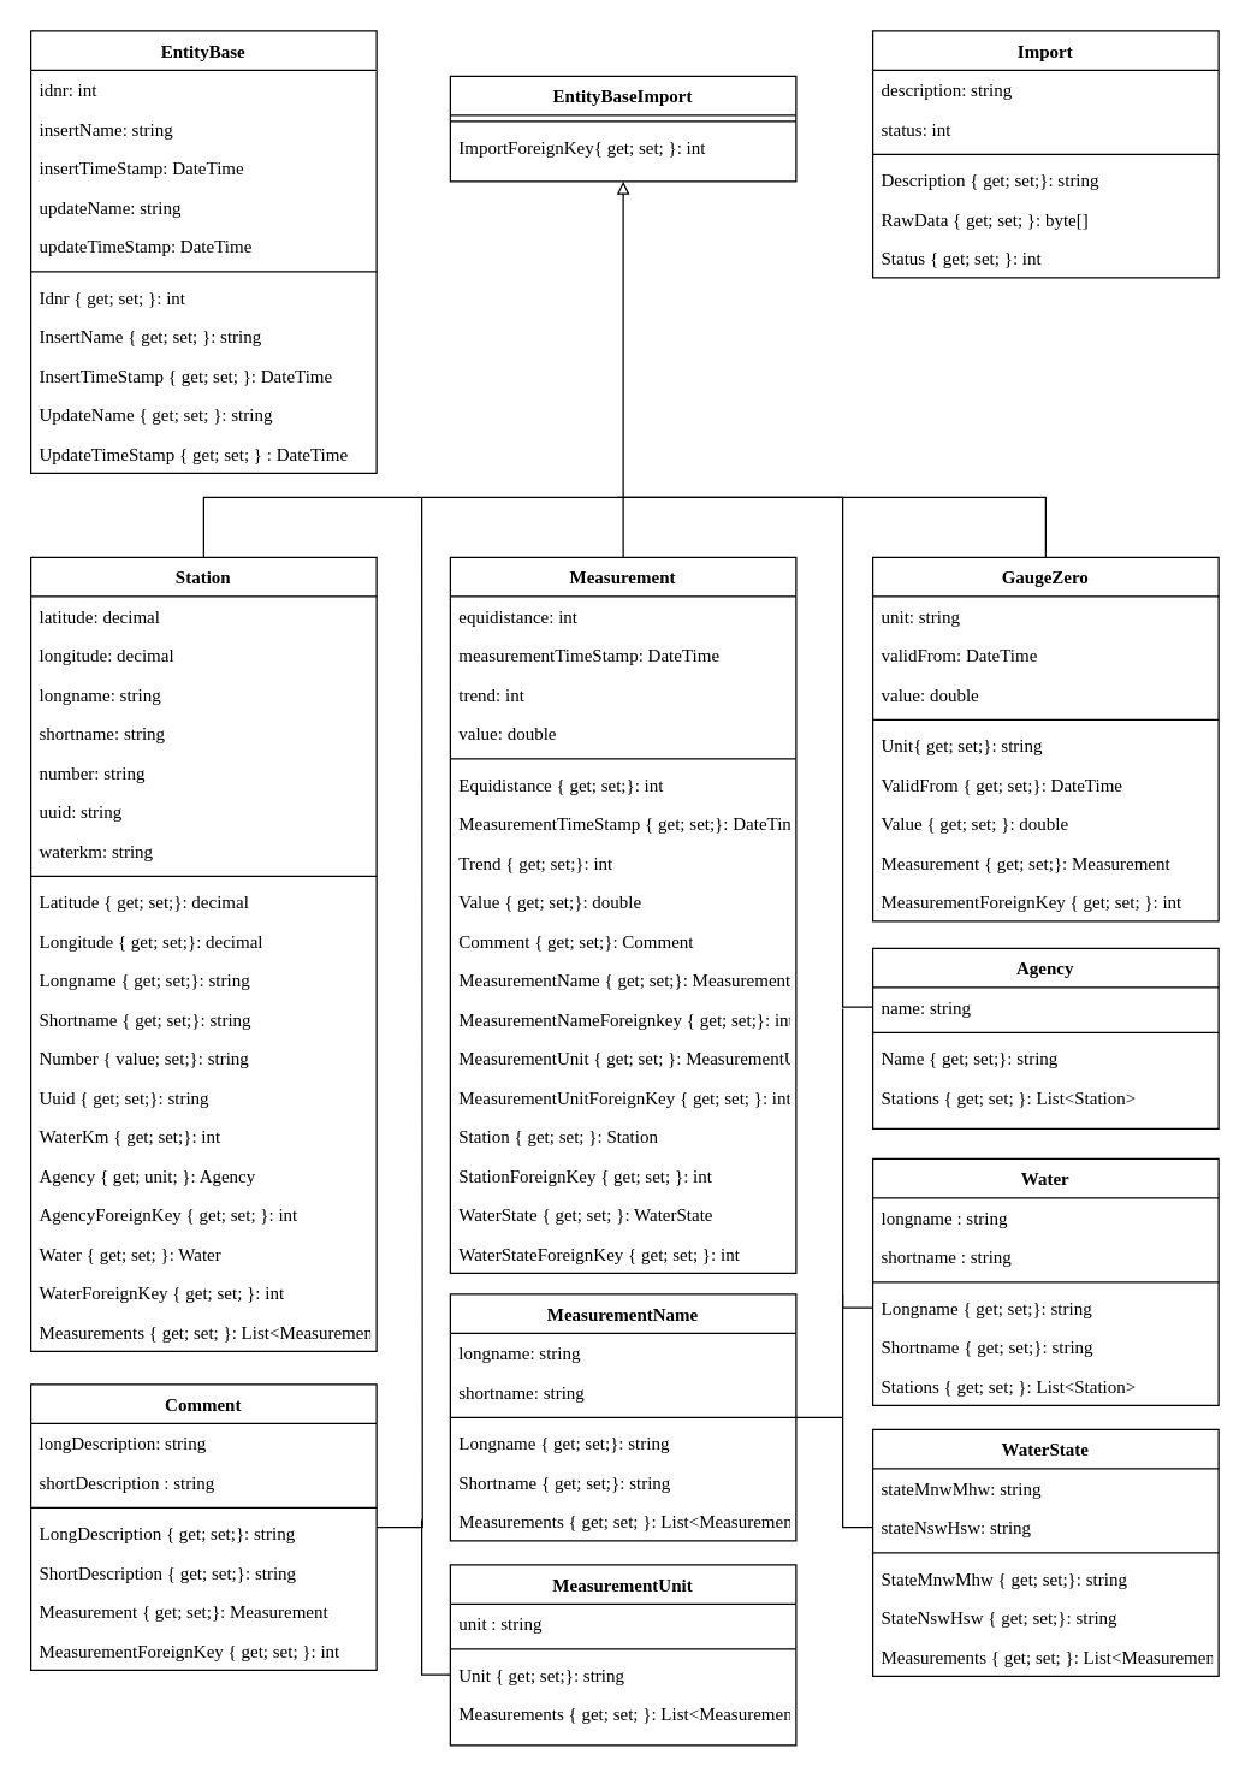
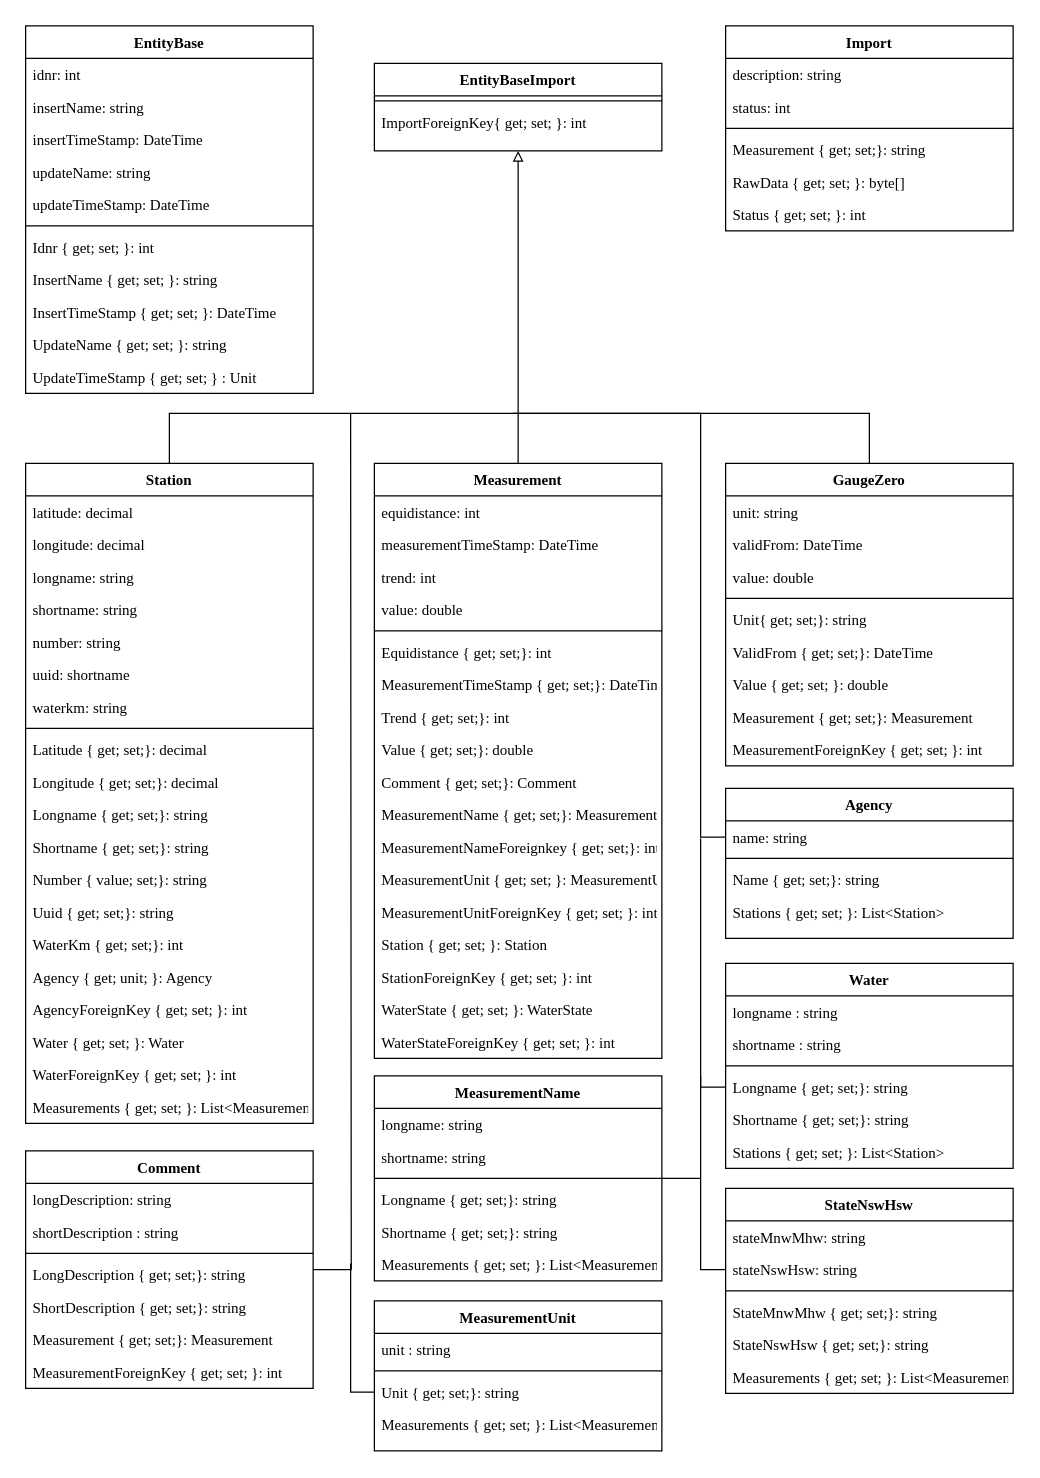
- <mxCell id="6" value="Description { get; set;}: string" style="text;align=left;verticalAlign=top;spacingLeft=4;spacingRight=4;overflow=hidden;rotatable=0;points=[[0,0.5],[1,0.5]];portConstraint=eastwest;fontFamily=Times New Roman;" vertex="1" parent="2"><mxGeometry y="86" width="230" height="26" as="geometry" /></mxCell>
+ <mxCell id="6" value="Measurement { get; set;}: string" style="text;align=left;verticalAlign=top;spacingLeft=4;spacingRight=4;overflow=hidden;rotatable=0;points=[[0,0.5],[1,0.5]];portConstraint=eastwest;fontFamily=Times New Roman;" vertex="1" parent="2"><mxGeometry y="86" width="230" height="26" as="geometry" /></mxCell>
- <mxCell id="20" value="UpdateTimeStamp { get; set; } : DateTime" style="text;align=left;verticalAlign=top;spacingLeft=4;spacingRight=4;overflow=hidden;rotatable=0;points=[[0,0.5],[1,0.5]];portConstraint=eastwest;fontFamily=Times New Roman;" vertex="1" parent="9"><mxGeometry y="268" width="230" height="26" as="geometry" /></mxCell>
+ <mxCell id="20" value="UpdateTimeStamp { get; set; } : Unit" style="text;align=left;verticalAlign=top;spacingLeft=4;spacingRight=4;overflow=hidden;rotatable=0;points=[[0,0.5],[1,0.5]];portConstraint=eastwest;fontFamily=Times New Roman;" vertex="1" parent="9"><mxGeometry y="268" width="230" height="26" as="geometry" /></mxCell>
- <mxCell id="36" value="uuid: string" style="text;align=left;verticalAlign=top;spacingLeft=4;spacingRight=4;overflow=hidden;rotatable=0;points=[[0,0.5],[1,0.5]];portConstraint=eastwest;fontFamily=Times New Roman;" vertex="1" parent="30"><mxGeometry y="156" width="230" height="26" as="geometry" /></mxCell>
+ <mxCell id="36" value="uuid: shortname" style="text;align=left;verticalAlign=top;spacingLeft=4;spacingRight=4;overflow=hidden;rotatable=0;points=[[0,0.5],[1,0.5]];portConstraint=eastwest;fontFamily=Times New Roman;" vertex="1" parent="30"><mxGeometry y="156" width="230" height="26" as="geometry" /></mxCell>
- <mxCell id="51" value="WaterState" style="swimlane;fontStyle=1;align=center;verticalAlign=top;childLayout=stackLayout;horizontal=1;startSize=26;horizontalStack=0;resizeParent=1;resizeLast=0;collapsible=1;marginBottom=0;rounded=0;shadow=0;strokeWidth=1;fontFamily=Times New Roman;" vertex="1" parent="1"><mxGeometry x="580" y="950" width="230" height="164" as="geometry"><mxRectangle x="85" y="550" width="230" height="26" as="alternateBounds" /></mxGeometry></mxCell>
+ <mxCell id="51" value="StateNswHsw" style="swimlane;fontStyle=1;align=center;verticalAlign=top;childLayout=stackLayout;horizontal=1;startSize=26;horizontalStack=0;resizeParent=1;resizeLast=0;collapsible=1;marginBottom=0;rounded=0;shadow=0;strokeWidth=1;fontFamily=Times New Roman;" vertex="1" parent="1"><mxGeometry x="580" y="950" width="230" height="164" as="geometry"><mxRectangle x="85" y="550" width="230" height="26" as="alternateBounds" /></mxGeometry></mxCell>
